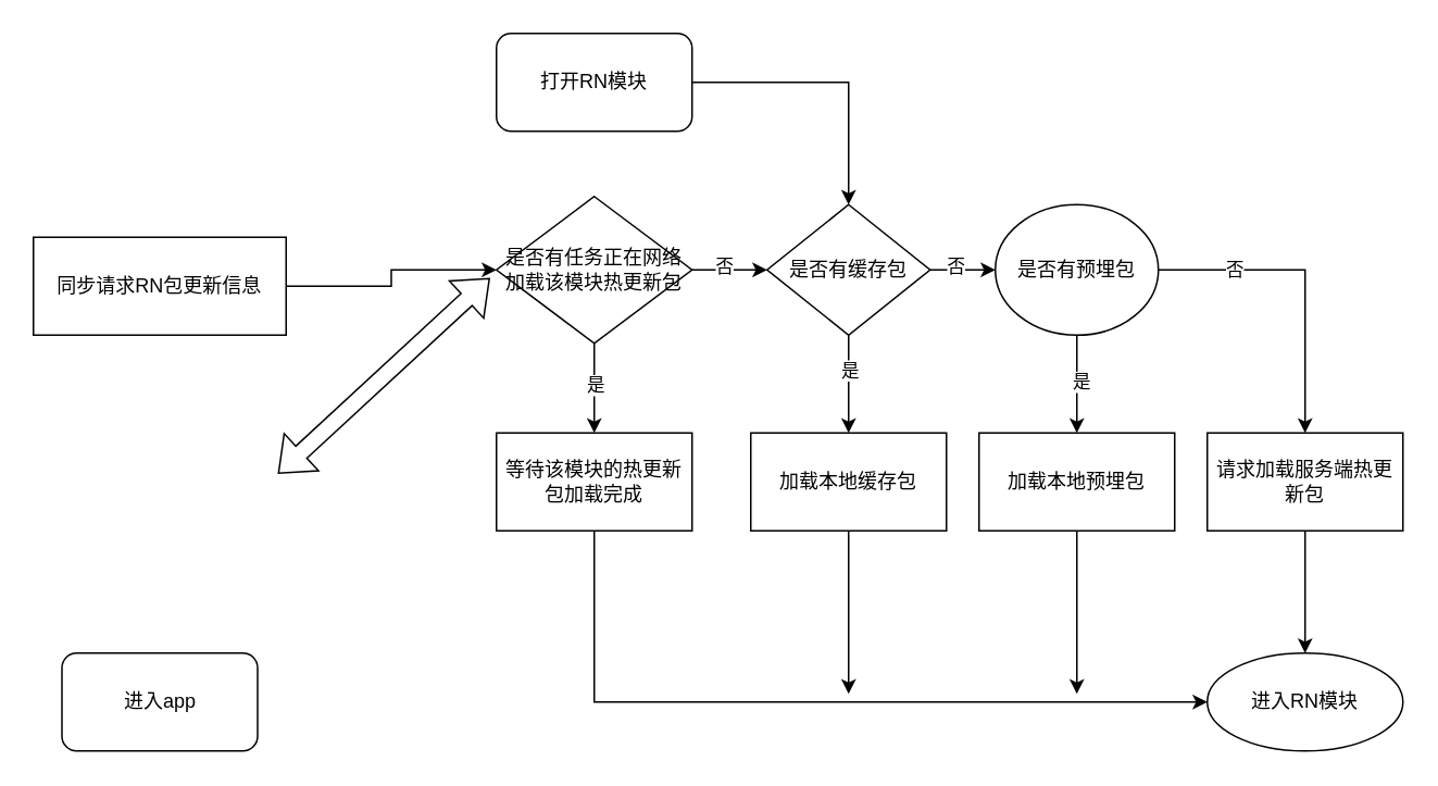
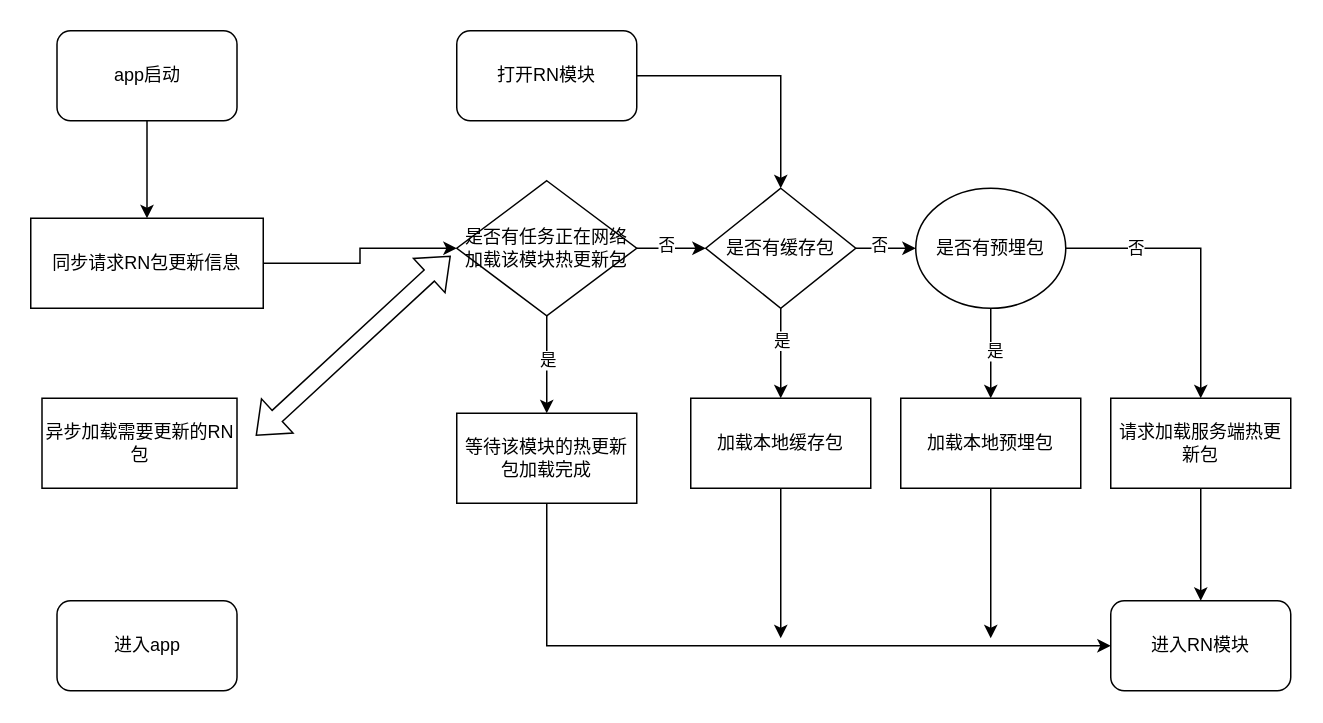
+ <mxCell id="3" value="app启动" style="rounded=1;whiteSpace=wrap;html=1;" parent="1" vertex="1"><mxGeometry x="37.5" y="20" width="120" height="60" as="geometry" /></mxCell>
+ <mxCell id="2" value="" style="edgeStyle=orthogonalEdgeStyle;rounded=0;orthogonalLoop=1;jettySize=auto;html=1;" parent="1" source="3" target="5" edge="1"><mxGeometry relative="1" as="geometry" /></mxCell>
+ <mxCell id="6" value="异步加载需要更新的RN包" style="rounded=0;whiteSpace=wrap;html=1;" parent="1" vertex="1"><mxGeometry x="27.5" y="265" width="130" height="60" as="geometry" /></mxCell>
- <mxCell id="16" value="等待该模块的热更新包加载完成" style="rounded=0;whiteSpace=wrap;html=1;" parent="1" vertex="1"><mxGeometry x="304" y="265" width="120" height="60" as="geometry" /></mxCell>
+ <mxCell id="16" value="等待该模块的热更新包加载完成" style="rounded=0;whiteSpace=wrap;html=1;" parent="1" vertex="1"><mxGeometry x="304" y="275" width="120" height="60" as="geometry" /></mxCell>
- <mxCell id="17" value="进入RN模块" style="ellipse;whiteSpace=wrap;html=1;" parent="1" vertex="1"><mxGeometry x="740" y="400" width="120" height="60" as="geometry" /></mxCell>
+ <mxCell id="17" value="进入RN模块" style="rounded=1;whiteSpace=wrap;html=1;" parent="1" vertex="1"><mxGeometry x="740" y="400" width="120" height="60" as="geometry" /></mxCell>
